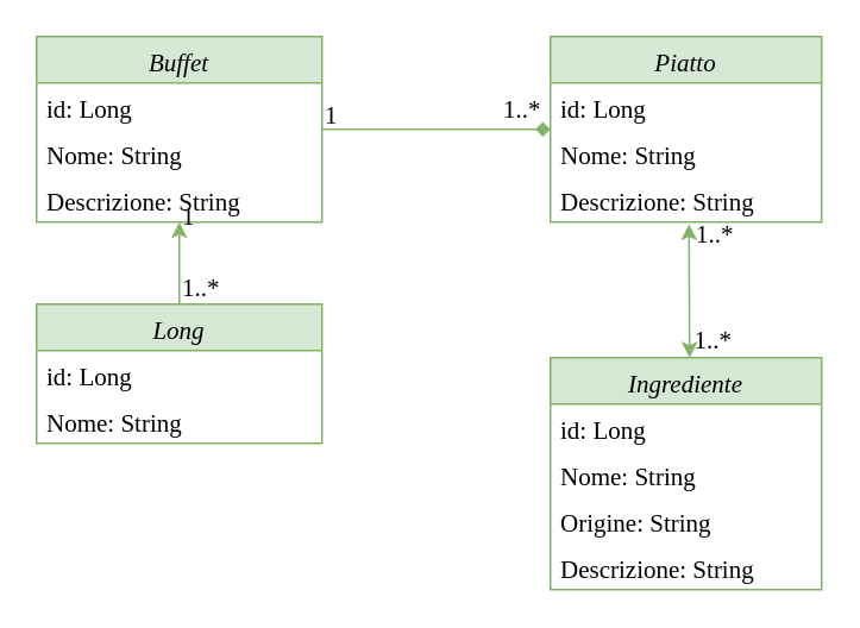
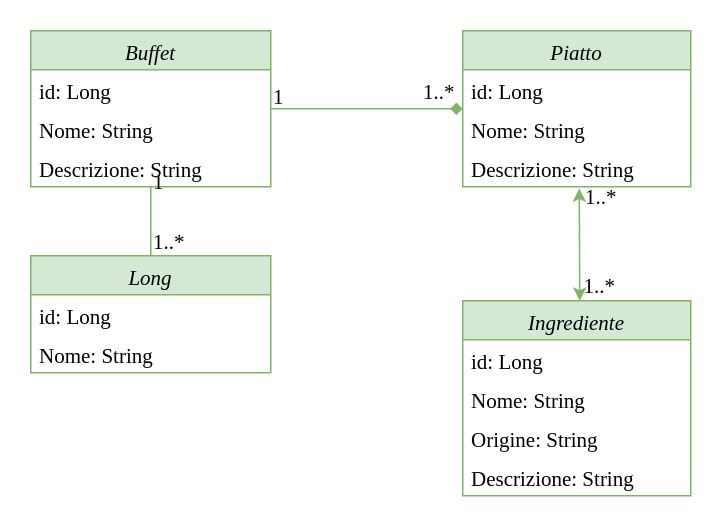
- <mxCell id="16" value="" style="endArrow=classic;html=1;rounded=0;targetPerimeterSpacing=11;elbow=vertical;exitX=0.5;exitY=0;exitDx=0;exitDy=0;endFill=1;entryX=0.5;entryY=1;entryDx=0;entryDy=0;fontFamily=Garamond;fontSize=14;fillColor=#d5e8d4;strokeColor=#82b366;" parent="1" source="13" target="2" edge="1"><mxGeometry width="50" height="50" relative="1" as="geometry"><mxPoint x="200" y="120" as="sourcePoint" /><mxPoint x="70" y="130" as="targetPoint" /></mxGeometry></mxCell>
+ <mxCell id="16" value="" style="endArrow=none;html=1;rounded=0;targetPerimeterSpacing=11;elbow=vertical;exitX=0.5;exitY=0;exitDx=0;exitDy=0;endFill=1;entryX=0.5;entryY=1;entryDx=0;entryDy=0;fontFamily=Garamond;fontSize=14;fillColor=#d5e8d4;strokeColor=#82b366;" parent="1" source="13" target="2" edge="1"><mxGeometry width="50" height="50" relative="1" as="geometry"><mxPoint x="200" y="120" as="sourcePoint" /><mxPoint x="70" y="130" as="targetPoint" /></mxGeometry></mxCell>
